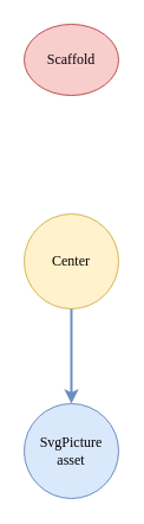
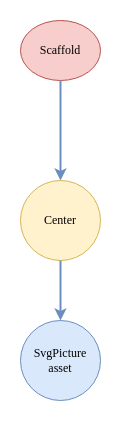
+ <mxCell id="5" value="" style="endArrow=classic;html=1;fontFamily=Verdana;exitX=0.5;exitY=1;exitDx=0;exitDy=0;entryX=0.5;entryY=0;entryDx=0;entryDy=0;strokeWidth=2;fillColor=#dae8fc;strokeColor=#6c8ebf;" parent="1" source="2" target="3" edge="1"><mxGeometry width="50" height="50" relative="1" as="geometry"><mxPoint x="20" y="310" as="sourcePoint" /><mxPoint x="70" y="260" as="targetPoint" /></mxGeometry></mxCell>
- <mxCell id="4" value="&lt;div&gt;SvgPicture&lt;/div&gt;asset" style="ellipse;whiteSpace=wrap;html=1;aspect=fixed;fontFamily=Verdana;fillColor=#dae8fc;strokeColor=#6c8ebf;" parent="1" vertex="1"><mxGeometry x="20" y="340" width="80" height="80" as="geometry" /></mxCell>
+ <mxCell id="4" value="&lt;div&gt;SvgPicture&lt;/div&gt;asset" style="ellipse;whiteSpace=wrap;html=1;aspect=fixed;fontFamily=Verdana;fillColor=#dae8fc;strokeColor=#6c8ebf;" parent="1" vertex="1"><mxGeometry x="20" y="320" width="80" height="80" as="geometry" /></mxCell>
